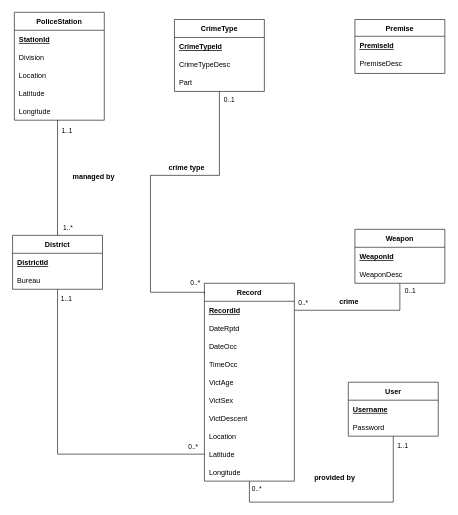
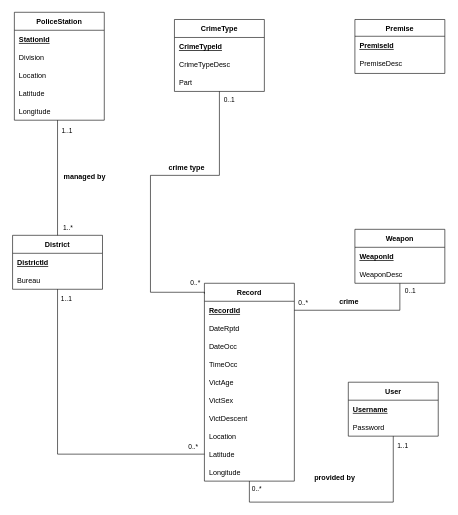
- <mxCell id="64" value="managed by" style="text;align=center;fontStyle=1;verticalAlign=middle;spacingLeft=3;spacingRight=3;strokeColor=none;rotatable=0;points=[[0,0.5],[1,0.5]];portConstraint=eastwest;html=1;" vertex="1" parent="1"><mxGeometry x="115" y="282" width="80" height="26" as="geometry" /></mxCell>
+ <mxCell id="64" value="managed by" style="text;align=center;fontStyle=1;verticalAlign=middle;spacingLeft=3;spacingRight=3;strokeColor=none;rotatable=0;points=[[0,0.5],[1,0.5]];portConstraint=eastwest;html=1;" vertex="1" parent="1"><mxGeometry x="100" y="282" width="80" height="26" as="geometry" /></mxCell>
